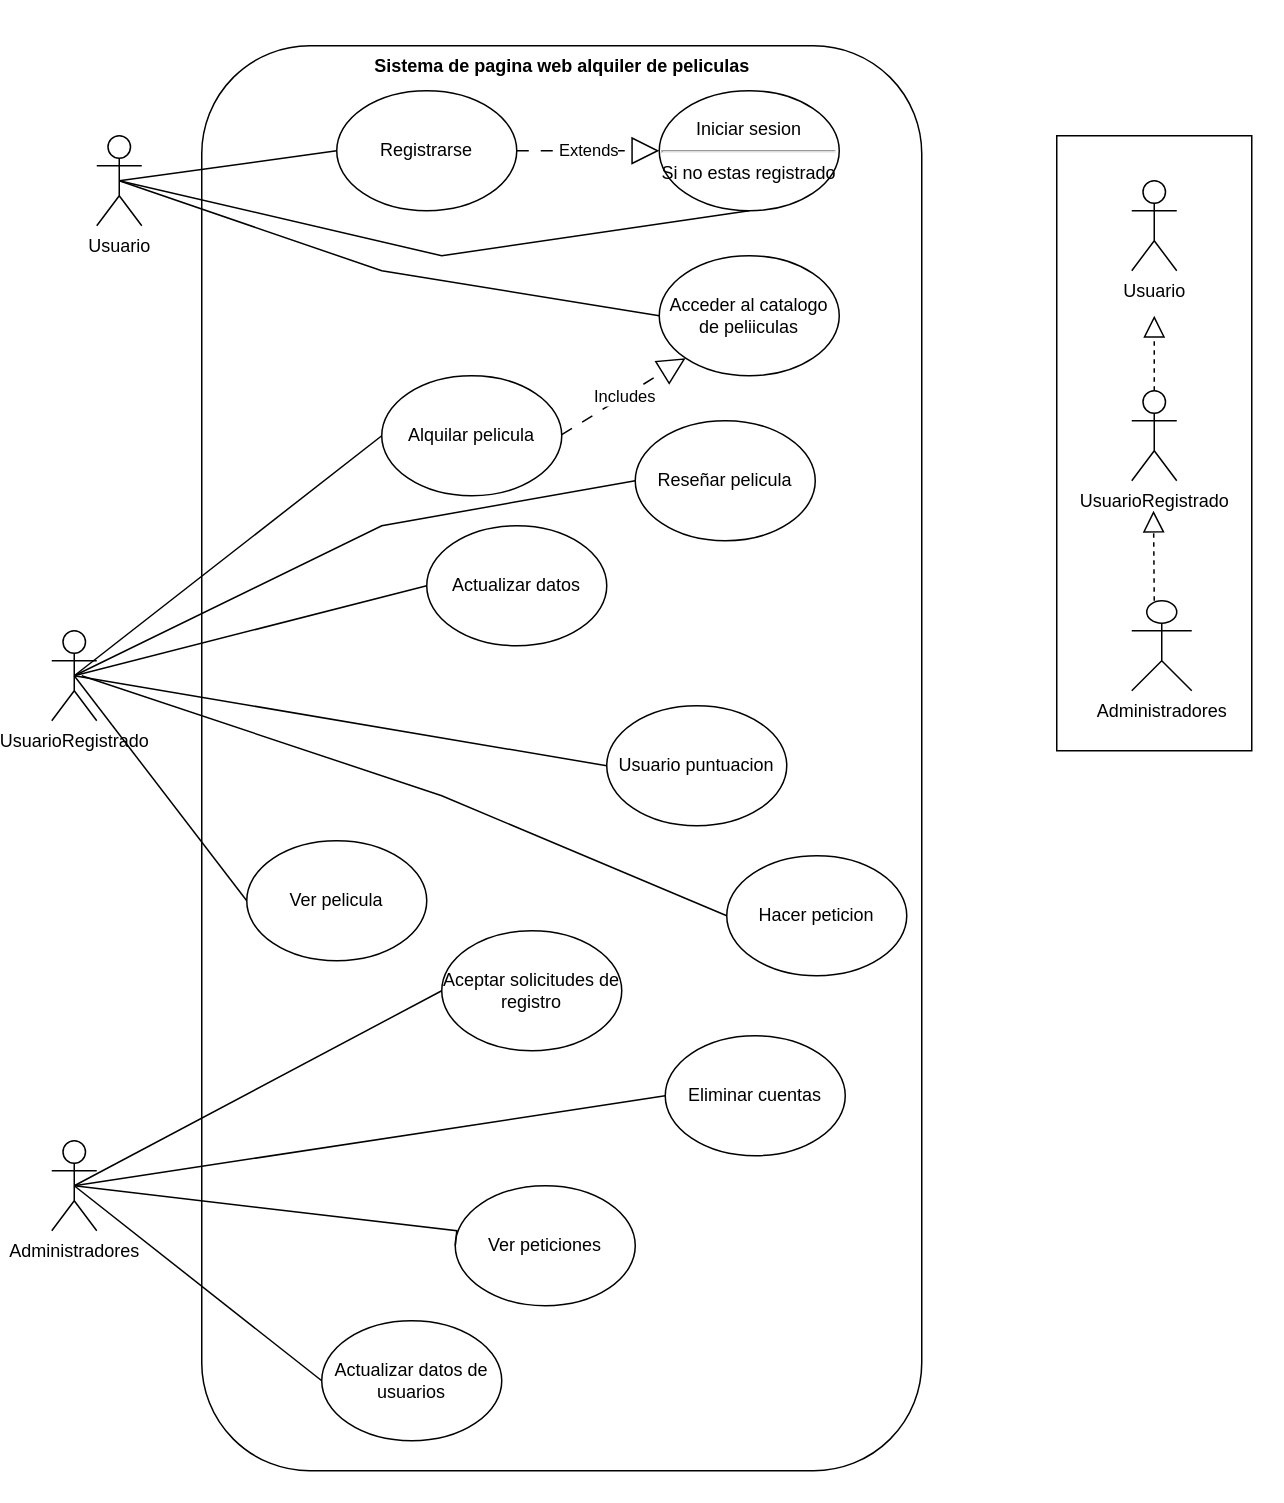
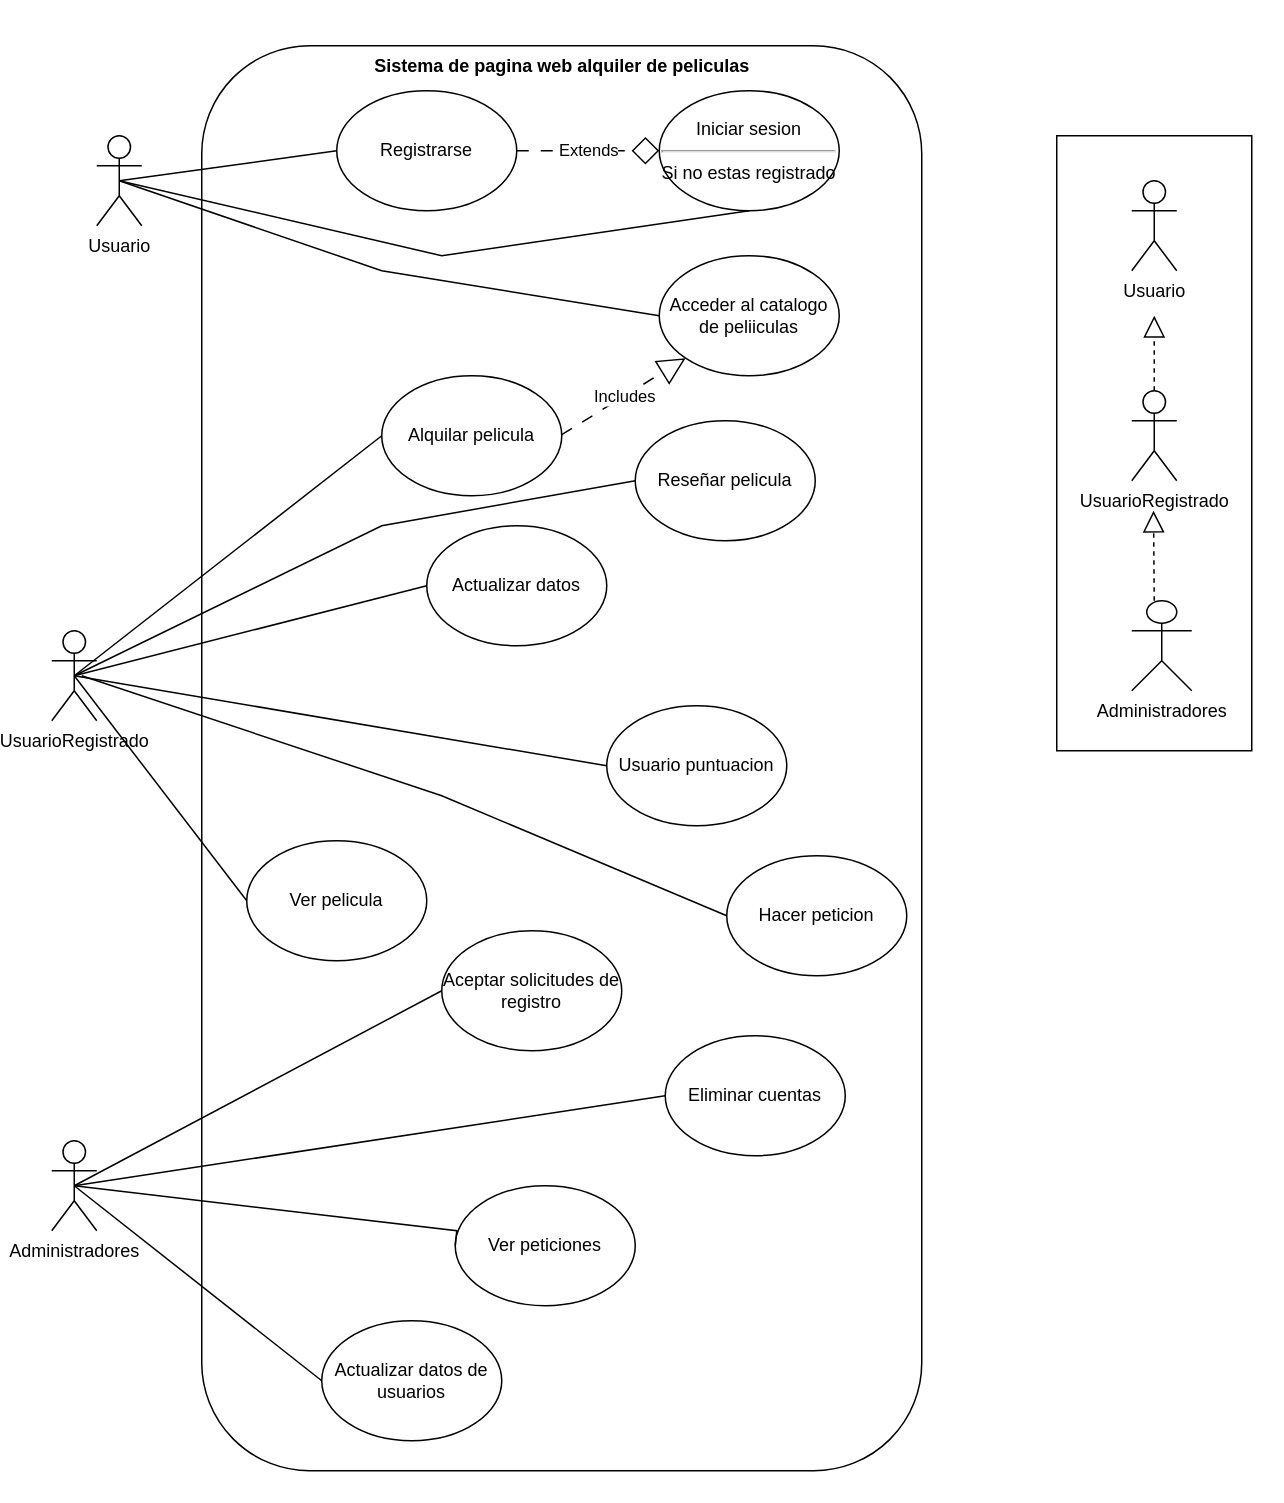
- <mxCell id="9" value="Extends" style="endArrow=block;endSize=16;endFill=0;html=1;rounded=0;exitX=1;exitY=0.5;exitDx=0;exitDy=0;entryX=0;entryY=0.5;entryDx=0;entryDy=0;dashed=1;dashPattern=8 8;" parent="1" source="7" target="8" edge="1"><mxGeometry width="160" relative="1" as="geometry"><mxPoint x="374" y="284.5" as="sourcePoint" /><mxPoint x="534" y="284.5" as="targetPoint" /></mxGeometry></mxCell>
+ <mxCell id="9" value="Extends" style="endArrow=diamond;endSize=16;endFill=0;html=1;rounded=0;exitX=1;exitY=0.5;exitDx=0;exitDy=0;entryX=0;entryY=0.5;entryDx=0;entryDy=0;dashed=1;dashPattern=8 8;" parent="1" source="7" target="8" edge="1"><mxGeometry width="160" relative="1" as="geometry"><mxPoint x="374" y="284.5" as="sourcePoint" /><mxPoint x="534" y="284.5" as="targetPoint" /></mxGeometry></mxCell>
